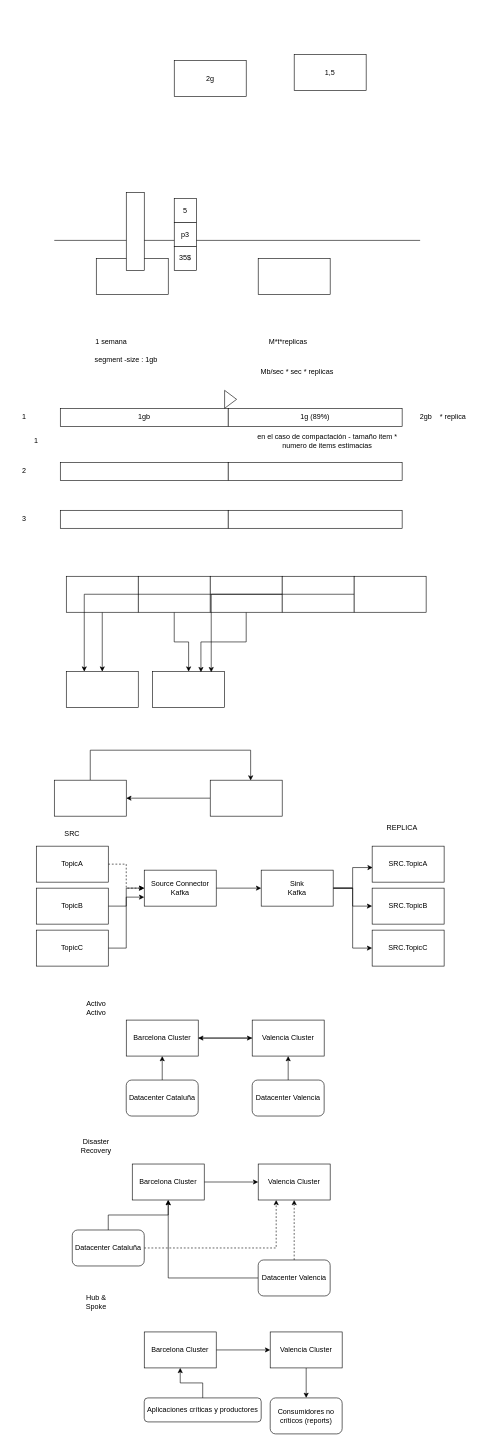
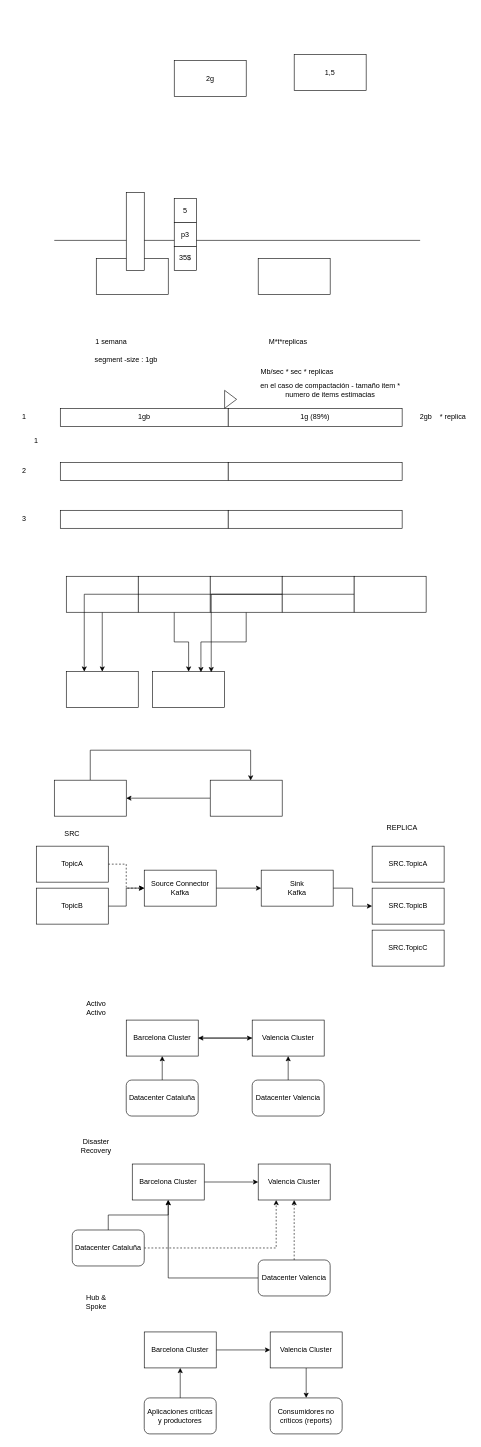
- <mxCell id="29" value="en el caso de compactación - tamaño item * numero de items estimacias" style="text;html=1;strokeColor=none;fillColor=none;align=center;verticalAlign=middle;whiteSpace=wrap;rounded=0;" vertex="1" parent="1"><mxGeometry x="412.5" y="725" width="265" height="20" as="geometry" /></mxCell>
+ <mxCell id="29" value="en el caso de compactación - tamaño item * numero de items estimacias" style="text;html=1;strokeColor=none;fillColor=none;align=center;verticalAlign=middle;whiteSpace=wrap;rounded=0;" vertex="1" parent="1"><mxGeometry x="417.5" y="640" width="265" height="20" as="geometry" /></mxCell>
- <mxCell id="48" style="edgeStyle=orthogonalEdgeStyle;rounded=0;orthogonalLoop=1;jettySize=auto;html=1;entryX=0.007;entryY=0.595;entryDx=0;entryDy=0;entryPerimeter=0;" edge="1" parent="1" source="51" target="58"><mxGeometry relative="1" as="geometry" /></mxCell>
- <mxCell id="56" style="edgeStyle=orthogonalEdgeStyle;rounded=0;orthogonalLoop=1;jettySize=auto;html=1;entryX=0;entryY=0.75;entryDx=0;entryDy=0;" edge="1" parent="1" source="57" target="47"><mxGeometry relative="1" as="geometry" /></mxCell>
- <mxCell id="50" style="edgeStyle=orthogonalEdgeStyle;rounded=0;orthogonalLoop=1;jettySize=auto;html=1;entryX=0;entryY=0.5;entryDx=0;entryDy=0;" edge="1" parent="1" source="51" target="60"><mxGeometry relative="1" as="geometry" /></mxCell>
- <mxCell id="57" value="TopicC" style="rounded=0;whiteSpace=wrap;html=1;" vertex="1" parent="1"><mxGeometry x="60" y="1550" width="120" height="60" as="geometry" /></mxCell>
- <mxCell id="88" value="Aplicaciones críticas y productores" style="rounded=1;whiteSpace=wrap;html=1;" vertex="1" parent="1"><mxGeometry x="240" y="2330" width="195" height="40" as="geometry" /></mxCell>
+ <mxCell id="88" value="Aplicaciones críticas y productores" style="rounded=1;whiteSpace=wrap;html=1;" vertex="1" parent="1"><mxGeometry x="240" y="2330" width="120" height="60" as="geometry" /></mxCell>
